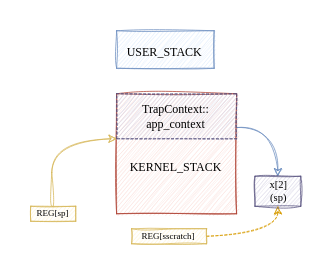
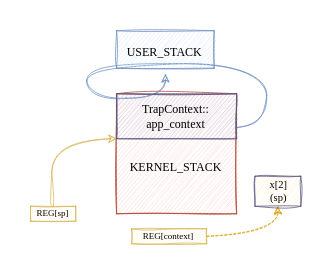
- <mxCell id="8" value="&lt;span style=&quot;&quot;&gt;TrapContext::&lt;/span&gt;&lt;font&gt;&lt;br&gt;app_context&lt;br&gt;&lt;/font&gt;" style="rounded=0;whiteSpace=wrap;html=1;sketch=1;strokeWidth=0.5;fontFamily=Hack Nerd Font;fontSize=8;fillColor=#d0cee2;strokeColor=#56517e;dashed=1;" parent="1" vertex="1"><mxGeometry x="77.25" y="62" width="80" height="30" as="geometry" /></mxCell>
+ <mxCell id="8" value="&lt;span style=&quot;&quot;&gt;TrapContext::&lt;/span&gt;&lt;font&gt;&lt;br&gt;app_context&lt;br&gt;&lt;/font&gt;" style="rounded=0;whiteSpace=wrap;html=1;sketch=1;strokeWidth=0.5;fontFamily=Hack Nerd Font;fontSize=8;fillColor=#d0cee2;strokeColor=#56517e;" parent="1" vertex="1"><mxGeometry x="77.25" y="62" width="80" height="30" as="geometry" /></mxCell>
- <mxCell id="7" style="edgeStyle=orthogonalEdgeStyle;curved=1;sketch=1;orthogonalLoop=1;jettySize=auto;html=1;exitX=1;exitY=0.75;exitDx=0;exitDy=0;entryX=0.5;entryY=0;entryDx=0;entryDy=0;strokeWidth=0.5;fontFamily=Hack Nerd Font;fontSize=8;startArrow=none;startFill=0;endArrow=classic;endFill=1;startSize=4;endSize=4;sourcePerimeterSpacing=4;targetPerimeterSpacing=4;fillColor=#dae8fc;strokeColor=#6c8ebf;" parent="1" source="8" target="9" edge="1"><mxGeometry relative="1" as="geometry" /></mxCell>
+ <mxCell id="7" style="edgeStyle=orthogonalEdgeStyle;curved=1;sketch=1;orthogonalLoop=1;jettySize=auto;html=1;exitX=1;exitY=0.75;exitDx=0;exitDy=0;strokeWidth=0.5;fontFamily=Hack Nerd Font;fontSize=8;startArrow=none;startFill=0;endArrow=classic;endFill=1;startSize=4;endSize=4;sourcePerimeterSpacing=4;targetPerimeterSpacing=4;fillColor=#dae8fc;strokeColor=#6c8ebf;" parent="1" source="8" target="10" edge="1"><mxGeometry relative="1" as="geometry" /></mxCell>
- <mxCell id="9" value="x[2]&lt;br&gt;(sp)" style="rounded=0;whiteSpace=wrap;html=1;sketch=1;strokeColor=#56517e;strokeWidth=0.5;fontFamily=Hack Nerd Font;fontSize=7;fillColor=#d0cee2;" parent="1" vertex="1"><mxGeometry x="169.5" y="117" width="30.5" height="20" as="geometry" /></mxCell>
+ <mxCell id="9" value="x[2]&lt;br&gt;(sp)" style="rounded=0;whiteSpace=wrap;html=1;sketch=1;strokeColor=#56517e;strokeWidth=0.5;fontFamily=Hack Nerd Font;fontSize=7;fillColor=#fff2cc;" parent="1" vertex="1"><mxGeometry x="169.5" y="117" width="30.5" height="20" as="geometry" /></mxCell>
- <mxCell id="6" value="REG[sscratch]" style="rounded=0;whiteSpace=wrap;html=1;sketch=1;strokeColor=#d6b656;strokeWidth=0.5;fontFamily=Hack Nerd Font;fontSize=6;fillColor=#fff2cc;" parent="1" vertex="1"><mxGeometry x="87.25" y="152" width="50" height="10" as="geometry" /></mxCell>
+ <mxCell id="6" value="REG[context]" style="rounded=0;whiteSpace=wrap;html=1;sketch=1;strokeColor=#d6b656;strokeWidth=0.5;fontFamily=Hack Nerd Font;fontSize=6;fillColor=#fff2cc;" parent="1" vertex="1"><mxGeometry x="87.25" y="152" width="50" height="10" as="geometry" /></mxCell>
